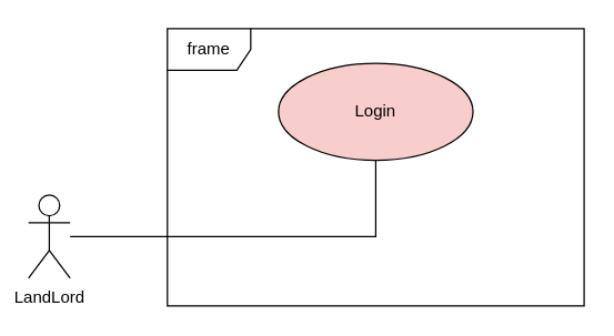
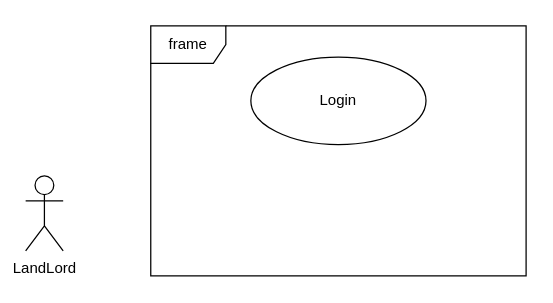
- <mxCell id="5" value="Login" style="ellipse;whiteSpace=wrap;html=1;fillColor=#f8cecc;" vertex="1" parent="1"><mxGeometry x="200" y="45" width="140" height="70" as="geometry" /></mxCell>
+ <mxCell id="5" value="Login" style="ellipse;whiteSpace=wrap;html=1;" vertex="1" parent="1"><mxGeometry x="200" y="45" width="140" height="70" as="geometry" /></mxCell>
- <mxCell id="2" style="edgeStyle=orthogonalEdgeStyle;rounded=0;orthogonalLoop=1;jettySize=auto;html=1;endArrow=none;endFill=0;" edge="1" parent="1" source="3" target="5"><mxGeometry relative="1" as="geometry" /></mxCell>
